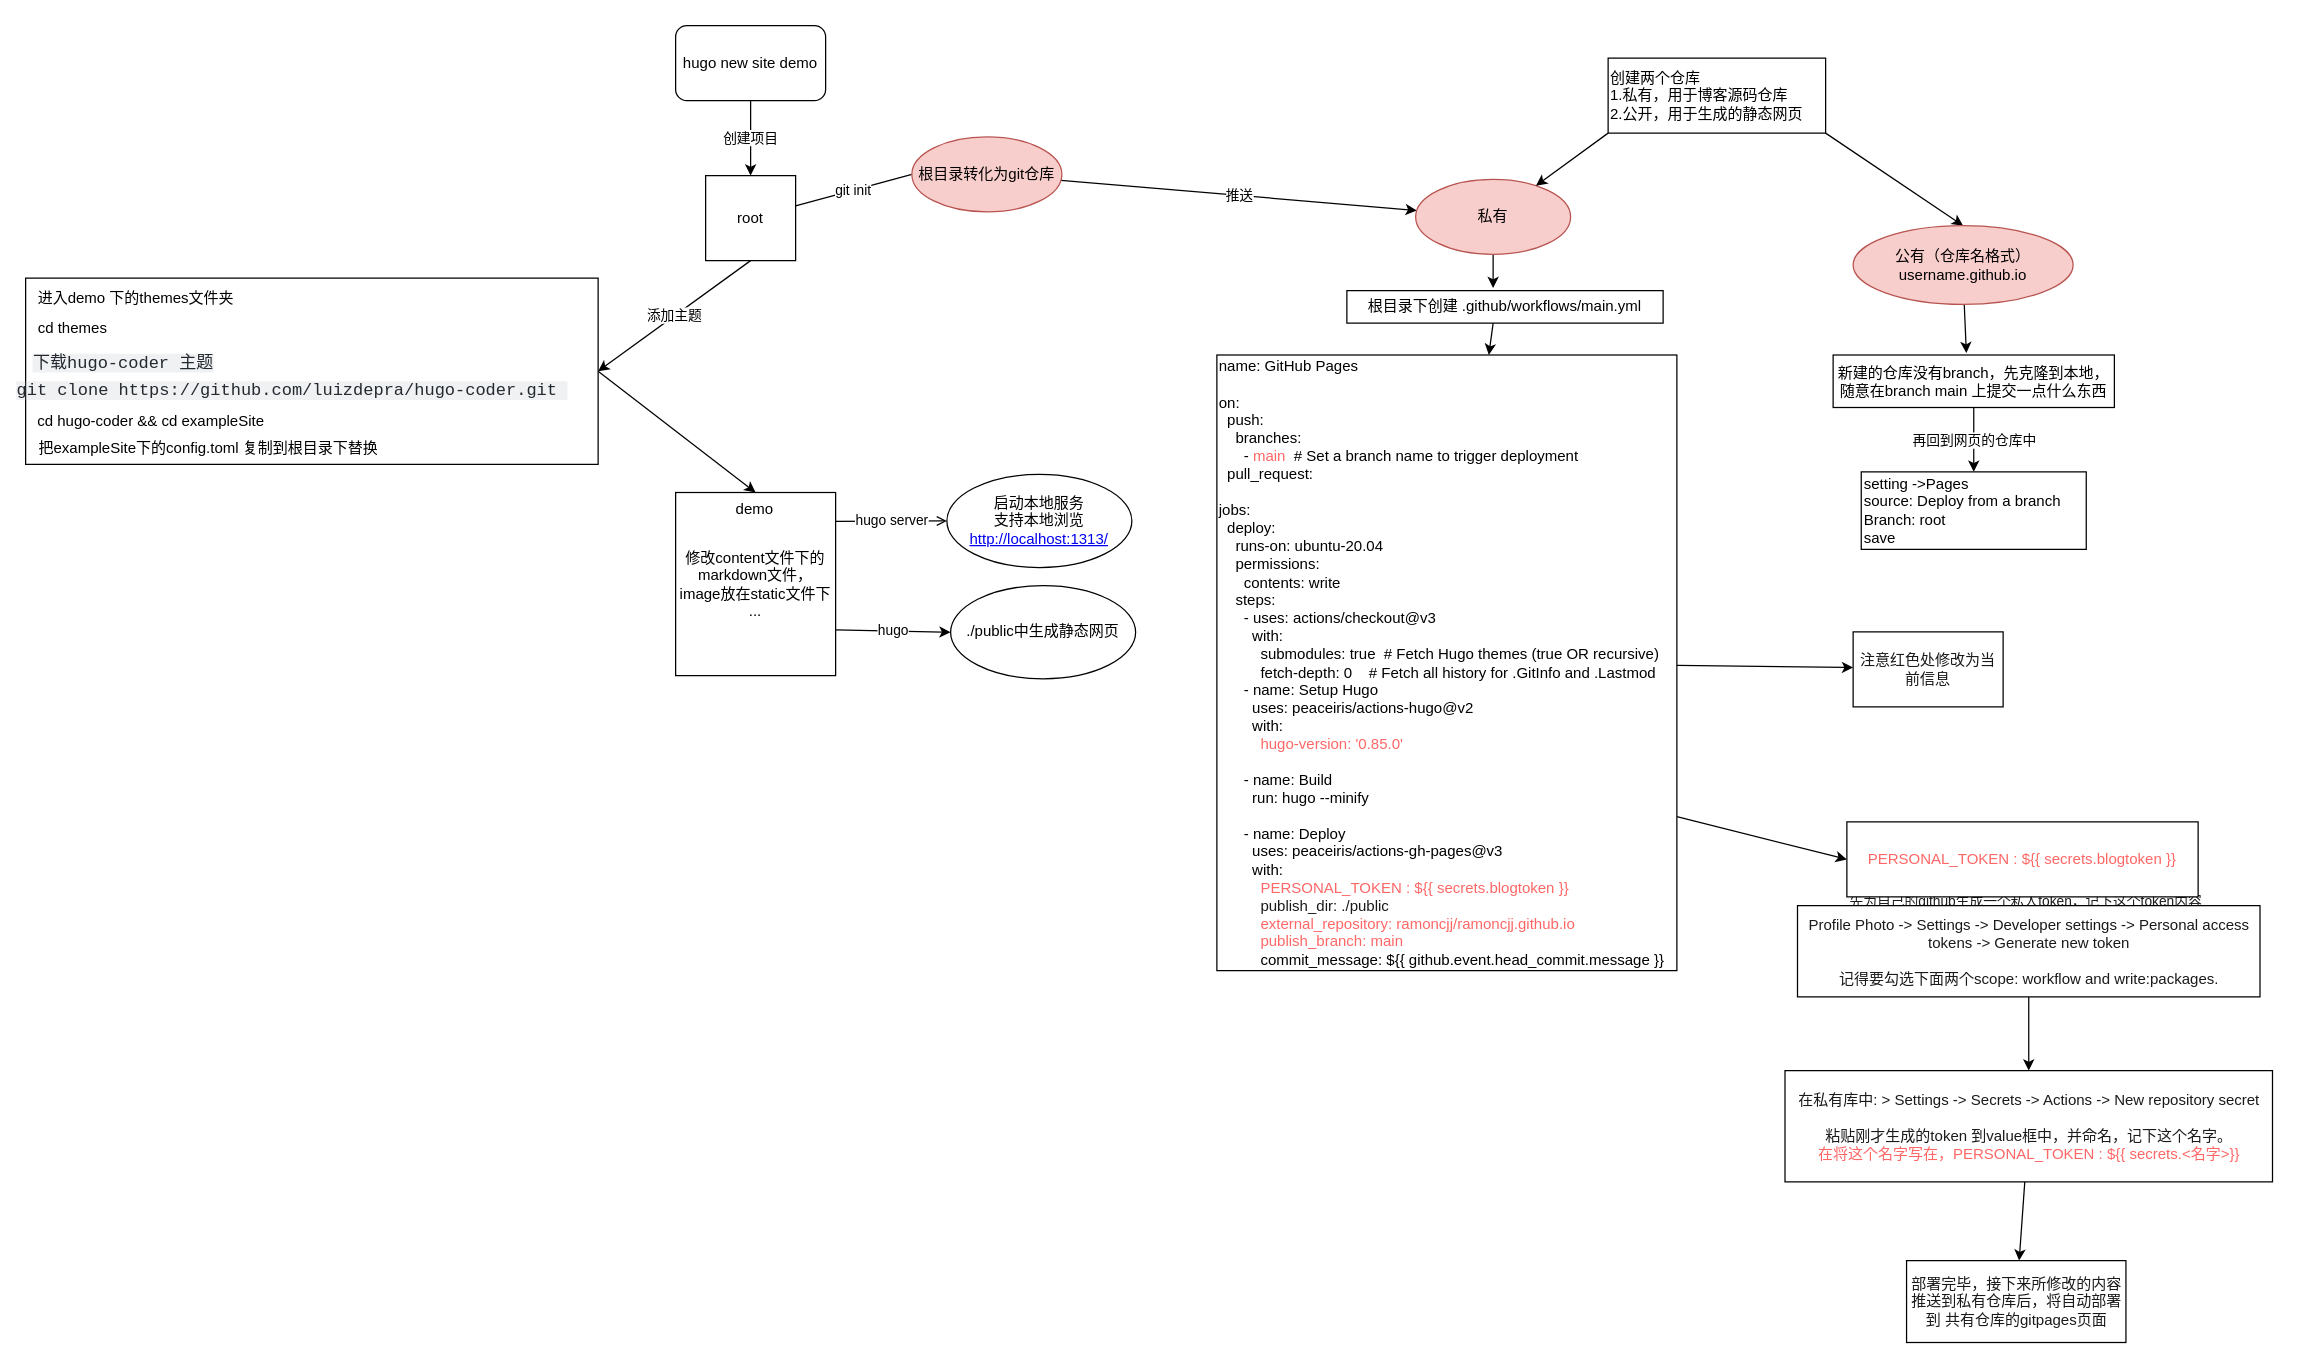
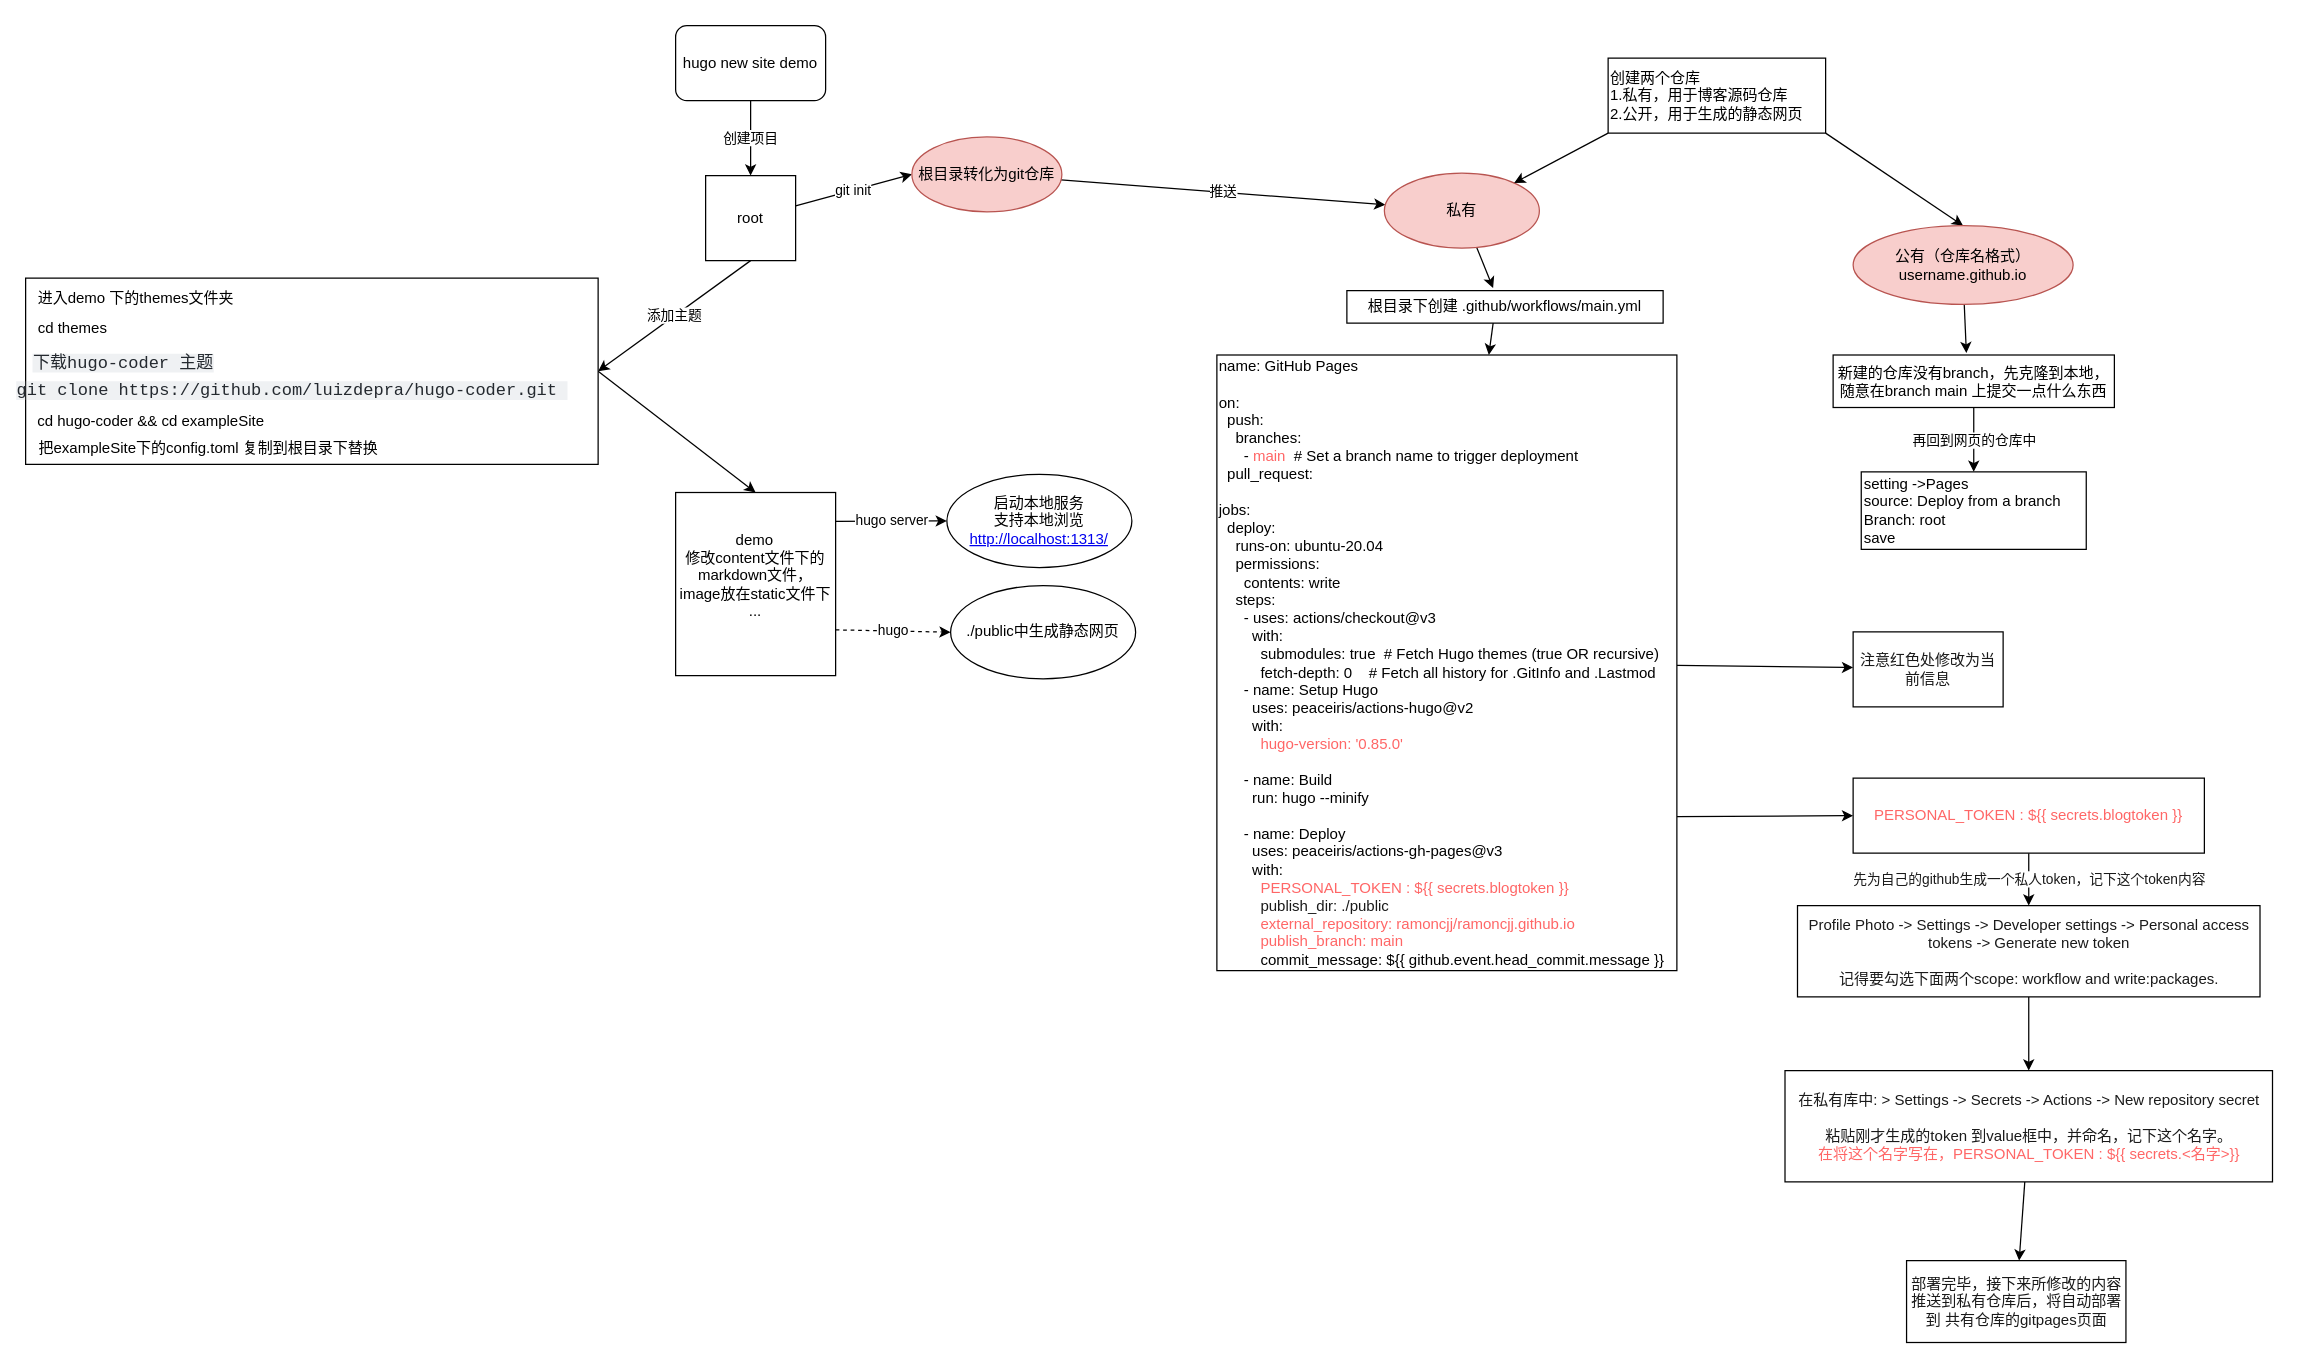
- <mxCell id="2" value="git init" style="edgeStyle=none;rounded=0;orthogonalLoop=1;jettySize=auto;html=1;entryX=0;entryY=0.5;entryDx=0;entryDy=0;endArrow=none;" parent="1" source="4" target="22" edge="1"><mxGeometry relative="1" as="geometry"><mxPoint x="716" y="174" as="targetPoint" /></mxGeometry></mxCell>
+ <mxCell id="2" value="git init" style="edgeStyle=none;rounded=0;orthogonalLoop=1;jettySize=auto;html=1;entryX=0;entryY=0.5;entryDx=0;entryDy=0;" parent="1" source="4" target="22" edge="1"><mxGeometry relative="1" as="geometry"><mxPoint x="716" y="174" as="targetPoint" /></mxGeometry></mxCell>
- <mxCell id="24" value="私有" style="ellipse;whiteSpace=wrap;html=1;fillColor=#f8cecc;strokeColor=#b85450;" parent="1" vertex="1"><mxGeometry x="1132" y="143" width="124" height="60" as="geometry" /></mxCell>
+ <mxCell id="24" value="私有" style="ellipse;whiteSpace=wrap;html=1;fillColor=#f8cecc;strokeColor=#b85450;" parent="1" vertex="1"><mxGeometry x="1107" y="138" width="124" height="60" as="geometry" /></mxCell>
- <mxCell id="12" value="demo" style="text;html=1;align=center;verticalAlign=middle;resizable=0;points=[];autosize=1;strokeColor=none;fillColor=none;" parent="1" vertex="1"><mxGeometry x="579" y="393.5" width="48" height="26" as="geometry" /></mxCell>
+ <mxCell id="12" value="demo" style="text;html=1;align=center;verticalAlign=middle;resizable=0;points=[];autosize=1;strokeColor=none;fillColor=none;" parent="1" vertex="1"><mxGeometry x="579" y="418.5" width="48" height="26" as="geometry" /></mxCell>
- <mxCell id="7" value="hugo server" style="edgeStyle=none;rounded=0;orthogonalLoop=1;jettySize=auto;html=1;exitX=1;exitY=0.158;exitDx=0;exitDy=0;exitPerimeter=0;entryX=0;entryY=0.5;entryDx=0;entryDy=0;endArrow=open;" parent="1" source="9" target="10" edge="1"><mxGeometry relative="1" as="geometry"><mxPoint x="660" y="468" as="sourcePoint" /><mxPoint x="784" y="468" as="targetPoint" /></mxGeometry></mxCell>
+ <mxCell id="7" value="hugo server" style="edgeStyle=none;rounded=0;orthogonalLoop=1;jettySize=auto;html=1;exitX=1;exitY=0.158;exitDx=0;exitDy=0;exitPerimeter=0;entryX=0;entryY=0.5;entryDx=0;entryDy=0;" parent="1" source="9" target="10" edge="1"><mxGeometry relative="1" as="geometry"><mxPoint x="660" y="468" as="sourcePoint" /><mxPoint x="784" y="468" as="targetPoint" /></mxGeometry></mxCell>
- <mxCell id="8" value="hugo" style="edgeStyle=none;rounded=0;orthogonalLoop=1;jettySize=auto;html=1;entryX=0;entryY=0.5;entryDx=0;entryDy=0;exitX=1;exitY=0.75;exitDx=0;exitDy=0;" parent="1" source="9" target="11" edge="1"><mxGeometry relative="1" as="geometry" /></mxCell>
+ <mxCell id="8" value="hugo" style="edgeStyle=none;rounded=0;orthogonalLoop=1;jettySize=auto;html=1;entryX=0;entryY=0.5;entryDx=0;entryDy=0;exitX=1;exitY=0.75;exitDx=0;exitDy=0;dashed=1;" parent="1" source="9" target="11" edge="1"><mxGeometry relative="1" as="geometry" /></mxCell>
- <mxCell id="40" value="&lt;span style=&quot;color: rgb(255, 102, 102); text-align: left;&quot;&gt;PERSONAL_TOKEN : ${{ secrets.blogtoken }}&lt;/span&gt;" style="whiteSpace=wrap;html=1;fontColor=#1A1A1A;" parent="1" vertex="1"><mxGeometry x="1477" y="657" width="281" height="60" as="geometry" /></mxCell>
+ <mxCell id="40" value="&lt;span style=&quot;color: rgb(255, 102, 102); text-align: left;&quot;&gt;PERSONAL_TOKEN : ${{ secrets.blogtoken }}&lt;/span&gt;" style="whiteSpace=wrap;html=1;fontColor=#1A1A1A;" parent="1" vertex="1"><mxGeometry x="1482" y="622" width="281" height="60" as="geometry" /></mxCell>
